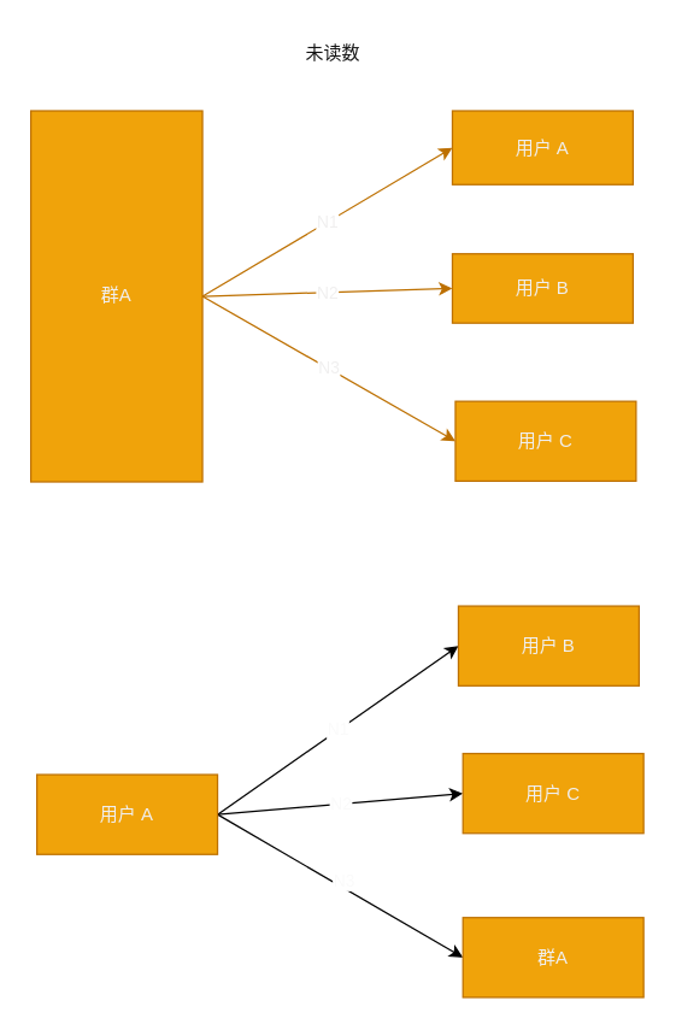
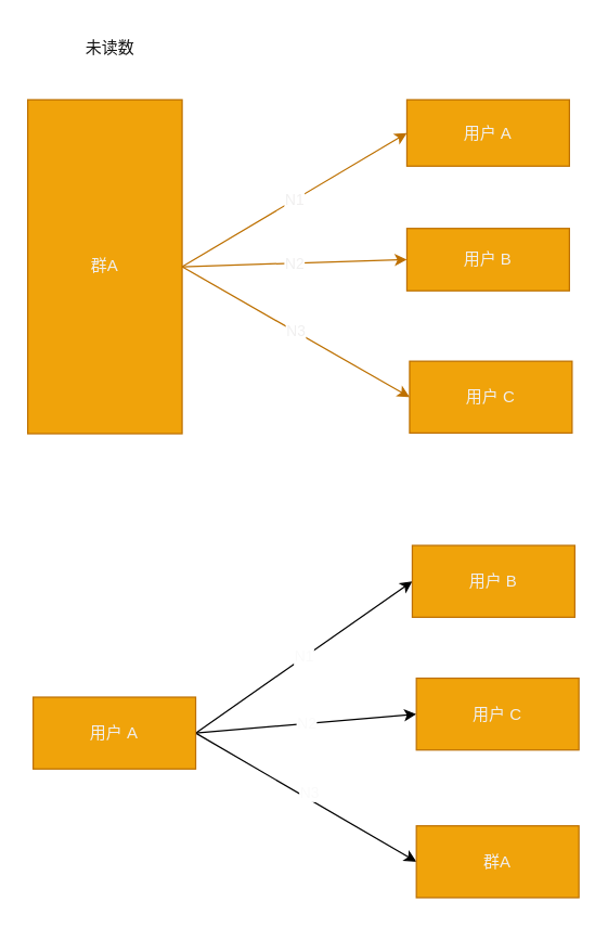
- <mxCell id="9" value="未读数" style="text;html=1;strokeColor=none;fillColor=none;align=center;verticalAlign=middle;whiteSpace=wrap;rounded=0;fontColor=#141414;" vertex="1" parent="1"><mxGeometry x="191" y="20" width="60" height="30" as="geometry" /></mxCell>
+ <mxCell id="9" value="未读数" style="text;html=1;strokeColor=none;fillColor=none;align=center;verticalAlign=middle;whiteSpace=wrap;rounded=0;fontColor=#141414;" vertex="1" parent="1"><mxGeometry x="51" y="20" width="60" height="30" as="geometry" /></mxCell>
